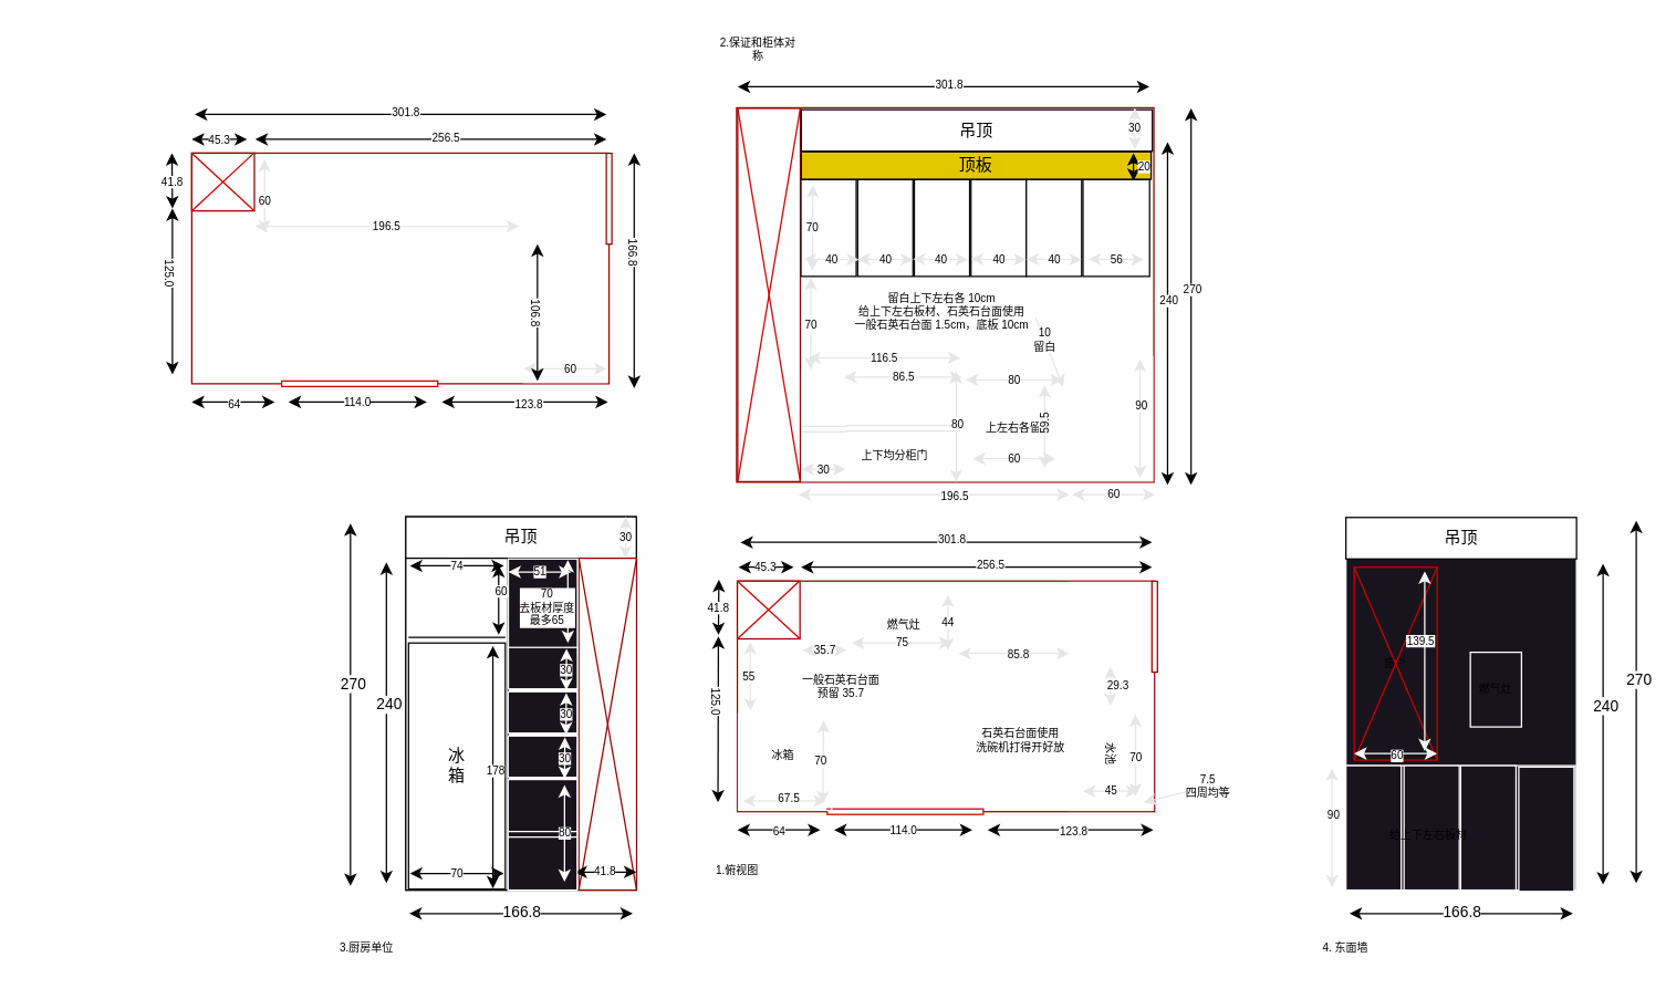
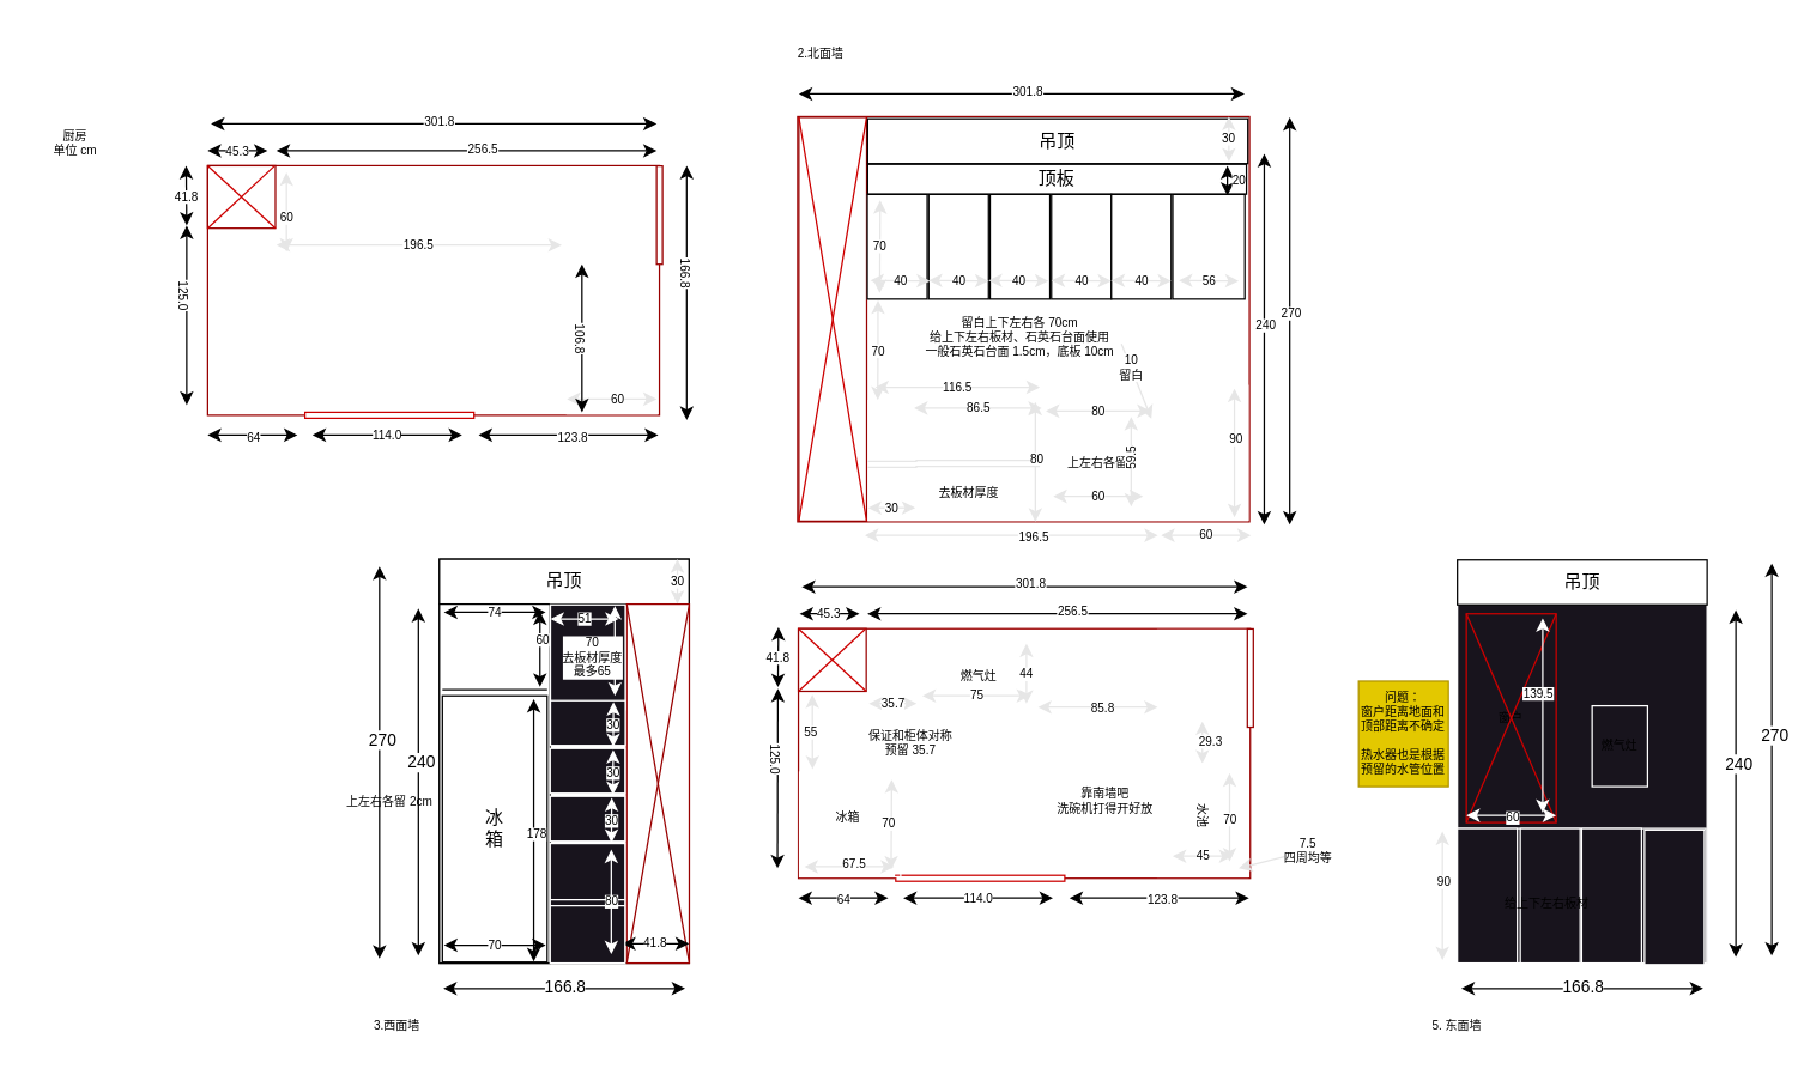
- <mxCell id="200" value="2.保证和柜体对称" style="text;html=1;strokeColor=none;fillColor=none;align=center;verticalAlign=middle;whiteSpace=wrap;rounded=0;fontSize=8;" vertex="1" parent="1"><mxGeometry x="518" y="20" width="60" height="30" as="geometry" /></mxCell>
+ <mxCell id="200" value="2.北面墙" style="text;html=1;strokeColor=none;fillColor=none;align=center;verticalAlign=middle;whiteSpace=wrap;rounded=0;fontSize=8;" vertex="1" parent="1"><mxGeometry x="518" y="20" width="60" height="30" as="geometry" /></mxCell>
+ <mxCell id="8" value="厨房&lt;br style=&quot;font-size: 8px;&quot;&gt;单位 cm" style="text;html=1;strokeColor=none;fillColor=none;align=center;verticalAlign=middle;whiteSpace=wrap;rounded=0;movable=1;resizable=1;rotatable=1;deletable=1;editable=1;connectable=1;fontSize=8;" parent="1" vertex="1"><mxGeometry x="20" y="80" width="60" height="30" as="geometry" /></mxCell>
- <mxCell id="116" value="顶板" style="rounded=0;whiteSpace=wrap;html=1;fillColor=#e3c800;" vertex="1" parent="1"><mxGeometry x="579.09" y="109" width="253" height="20" as="geometry" /></mxCell>
+ <mxCell id="116" value="顶板" style="rounded=0;whiteSpace=wrap;html=1;" vertex="1" parent="1"><mxGeometry x="579.09" y="109" width="253" height="20" as="geometry" /></mxCell>
- <mxCell id="113" value="留白上下左右各 10cm&lt;br&gt;给上下左右板材、石英石台面使用&lt;br&gt;一般石英石台面 1.5cm，底板 10cm" style="text;html=1;strokeColor=none;fillColor=none;align=center;verticalAlign=middle;whiteSpace=wrap;rounded=0;fontSize=8;" parent="1" vertex="1"><mxGeometry x="612.83" y="210" width="136" height="30" as="geometry" /></mxCell>
+ <mxCell id="113" value="留白上下左右各 70cm&lt;br&gt;给上下左右板材、石英石台面使用&lt;br&gt;一般石英石台面 1.5cm，底板 10cm" style="text;html=1;strokeColor=none;fillColor=none;align=center;verticalAlign=middle;whiteSpace=wrap;rounded=0;fontSize=8;" parent="1" vertex="1"><mxGeometry x="612.83" y="210" width="136" height="30" as="geometry" /></mxCell>
- <mxCell id="112" value="上下均分柜门" style="text;html=1;strokeColor=none;fillColor=none;align=center;verticalAlign=middle;whiteSpace=wrap;rounded=0;fontSize=8;" parent="1" vertex="1"><mxGeometry x="616.84" y="313.65" width="60" height="30" as="geometry" /></mxCell>
+ <mxCell id="112" value="去板材厚度" style="text;html=1;strokeColor=none;fillColor=none;align=center;verticalAlign=middle;whiteSpace=wrap;rounded=0;fontSize=8;" parent="1" vertex="1"><mxGeometry x="616.84" y="313.65" width="60" height="30" as="geometry" /></mxCell>
+ <mxCell id="192" value="问题：&lt;br&gt;窗户距离地面和顶部距离不确定&lt;br&gt;&lt;br&gt;热水器也是根据预留的水管位置" style="text;html=1;strokeColor=#B09500;fillColor=#e3c800;align=center;verticalAlign=middle;whiteSpace=wrap;rounded=0;fontSize=8;fontColor=#000000;" vertex="1" parent="1"><mxGeometry x="907" y="454.5" width="60" height="70.5" as="geometry" /></mxCell>
- <mxCell id="110" value="一般石英石台面&lt;br&gt;预留 35.7" style="text;html=1;strokeColor=none;fillColor=none;align=center;verticalAlign=middle;whiteSpace=wrap;rounded=0;fontSize=8;movable=1;resizable=1;rotatable=1;deletable=1;editable=1;connectable=1;" parent="1" vertex="1"><mxGeometry x="562.83" y="480.5" width="90" height="30" as="geometry" /></mxCell>
+ <mxCell id="110" value="保证和柜体对称&lt;br&gt;预留 35.7" style="text;html=1;strokeColor=none;fillColor=none;align=center;verticalAlign=middle;whiteSpace=wrap;rounded=0;fontSize=8;movable=1;resizable=1;rotatable=1;deletable=1;editable=1;connectable=1;" parent="1" vertex="1"><mxGeometry x="562.83" y="480.5" width="90" height="30" as="geometry" /></mxCell>
+ <mxCell id="152" value="上左右各留 2cm" style="text;html=1;strokeColor=none;fillColor=none;align=center;verticalAlign=middle;whiteSpace=wrap;rounded=0;fontSize=8;" vertex="1" parent="1"><mxGeometry x="229.67" y="520" width="60" height="30" as="geometry" /></mxCell>
- <mxCell id="99" value="石英石台面使用&lt;br style=&quot;font-size: 8px;&quot;&gt;洗碗机打得开好放" style="text;html=1;strokeColor=none;fillColor=none;align=center;verticalAlign=middle;whiteSpace=wrap;rounded=0;fontSize=8;movable=1;resizable=1;rotatable=1;deletable=1;editable=1;connectable=1;" parent="1" vertex="1"><mxGeometry x="692.83" y="520" width="90" height="30" as="geometry" /></mxCell>
+ <mxCell id="99" value="靠南墙吧&lt;br style=&quot;font-size: 8px;&quot;&gt;洗碗机打得开好放" style="text;html=1;strokeColor=none;fillColor=none;align=center;verticalAlign=middle;whiteSpace=wrap;rounded=0;fontSize=8;movable=1;resizable=1;rotatable=1;deletable=1;editable=1;connectable=1;" parent="1" vertex="1"><mxGeometry x="692.83" y="520" width="90" height="30" as="geometry" /></mxCell>
- <mxCell id="199" value="1.俯视图" style="text;html=1;strokeColor=none;fillColor=none;align=center;verticalAlign=middle;whiteSpace=wrap;rounded=0;fontSize=8;" vertex="1" parent="1"><mxGeometry x="502.83" y="614" width="60" height="30" as="geometry" /></mxCell>
- <mxCell id="201" value="3.厨房单位" style="text;html=1;strokeColor=none;fillColor=none;align=center;verticalAlign=middle;whiteSpace=wrap;rounded=0;fontSize=8;" vertex="1" parent="1"><mxGeometry x="235" y="670" width="60" height="30" as="geometry" /></mxCell>
+ <mxCell id="201" value="3.西面墙" style="text;html=1;strokeColor=none;fillColor=none;align=center;verticalAlign=middle;whiteSpace=wrap;rounded=0;fontSize=8;" vertex="1" parent="1"><mxGeometry x="235" y="670" width="60" height="30" as="geometry" /></mxCell>
- <mxCell id="202" value="4. 东面墙" style="text;html=1;strokeColor=none;fillColor=none;align=center;verticalAlign=middle;whiteSpace=wrap;rounded=0;fontSize=8;" vertex="1" parent="1"><mxGeometry x="943" y="670" width="60" height="30" as="geometry" /></mxCell>
+ <mxCell id="202" value="5. 东面墙" style="text;html=1;strokeColor=none;fillColor=none;align=center;verticalAlign=middle;whiteSpace=wrap;rounded=0;fontSize=8;" vertex="1" parent="1"><mxGeometry x="943" y="670" width="60" height="30" as="geometry" /></mxCell>
